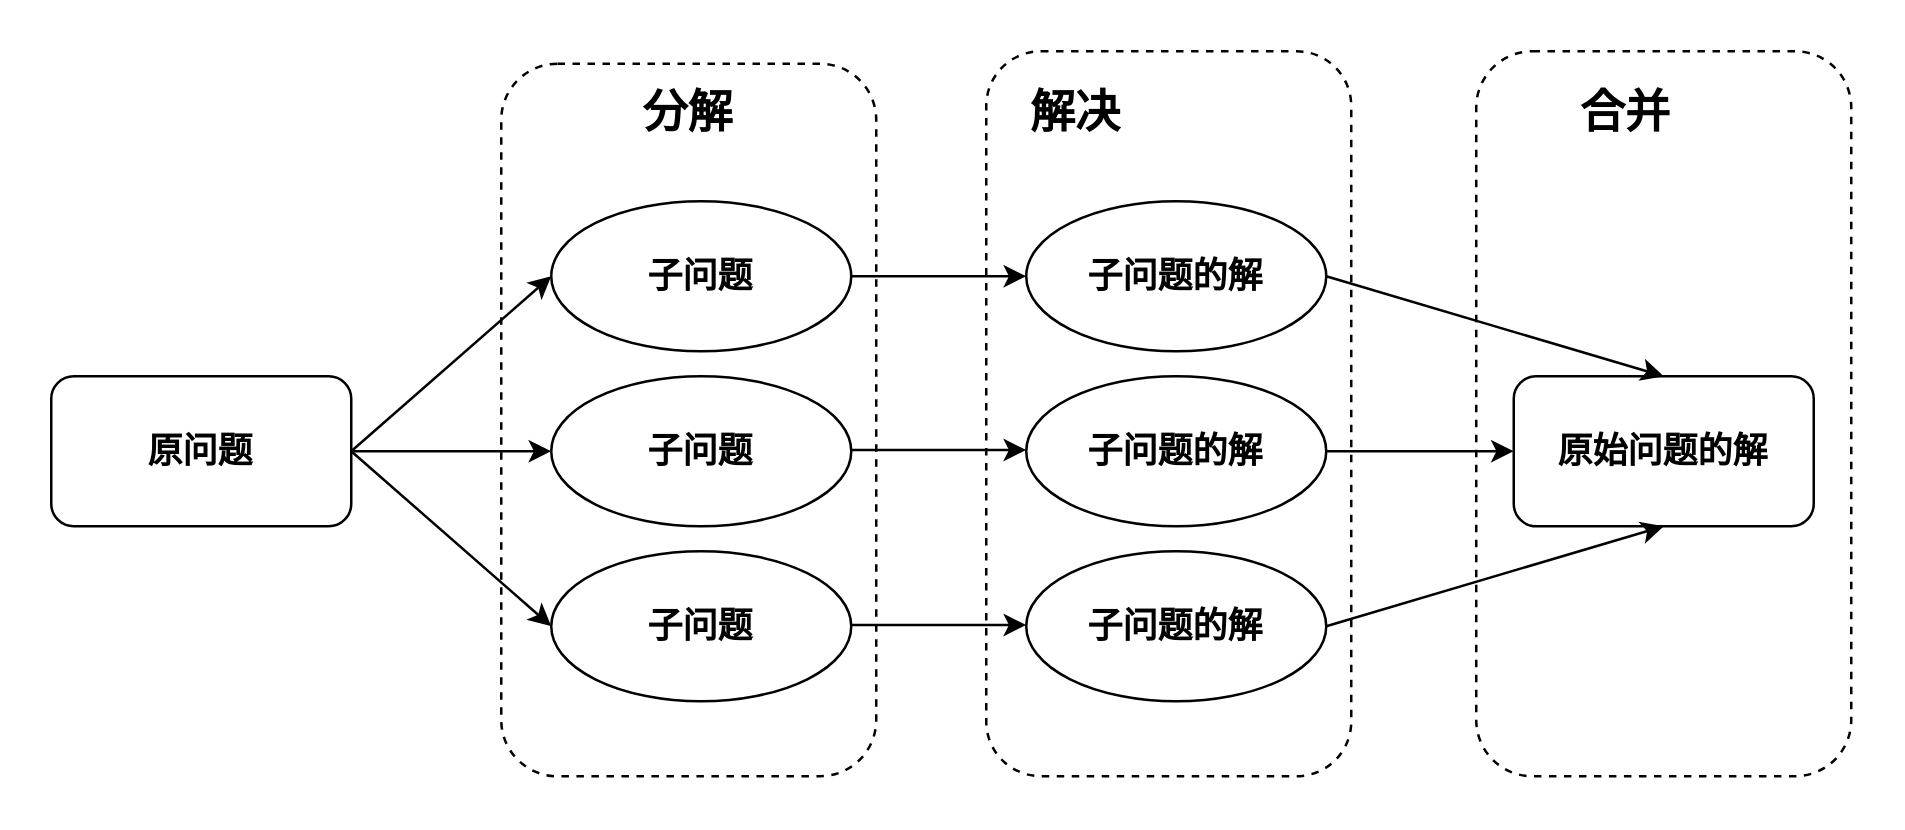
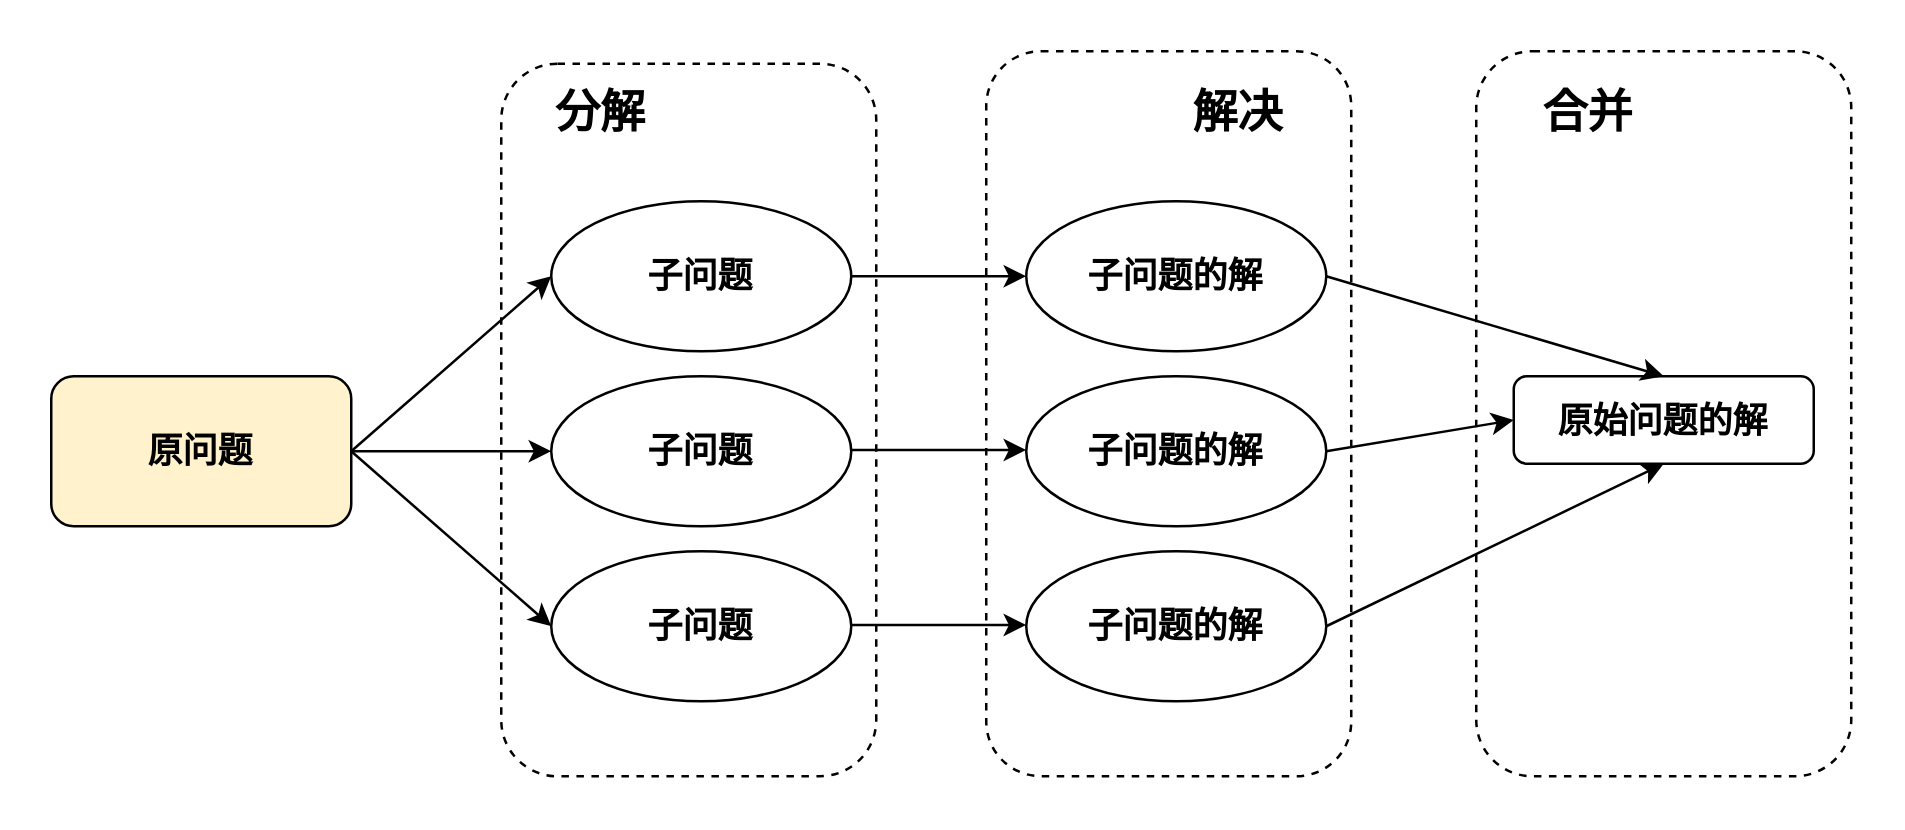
- <mxCell id="10" value="&lt;b&gt;&lt;font style=&quot;font-size: 18px;&quot;&gt;分解&lt;/font&gt;&lt;/b&gt;" style="text;html=1;strokeColor=none;fillColor=none;align=center;verticalAlign=middle;whiteSpace=wrap;rounded=0;" vertex="1" parent="1"><mxGeometry x="245" y="30" width="60" height="30" as="geometry" /></mxCell>
+ <mxCell id="10" value="&lt;b&gt;&lt;font style=&quot;font-size: 18px;&quot;&gt;分解&lt;/font&gt;&lt;/b&gt;" style="text;html=1;strokeColor=none;fillColor=none;align=center;verticalAlign=middle;whiteSpace=wrap;rounded=0;" vertex="1" parent="1"><mxGeometry x="210" y="30" width="60" height="30" as="geometry" /></mxCell>
- <mxCell id="18" value="&lt;b&gt;&lt;font style=&quot;font-size: 18px;&quot;&gt;解决&lt;/font&gt;&lt;/b&gt;" style="text;html=1;strokeColor=none;fillColor=none;align=center;verticalAlign=middle;whiteSpace=wrap;rounded=0;" vertex="1" parent="1"><mxGeometry x="400" y="30" width="60" height="30" as="geometry" /></mxCell>
+ <mxCell id="18" value="&lt;b&gt;&lt;font style=&quot;font-size: 18px;&quot;&gt;解决&lt;/font&gt;&lt;/b&gt;" style="text;html=1;strokeColor=none;fillColor=none;align=center;verticalAlign=middle;whiteSpace=wrap;rounded=0;" vertex="1" parent="1"><mxGeometry x="465" y="30" width="60" height="30" as="geometry" /></mxCell>
- <mxCell id="24" value="&lt;b&gt;&lt;font style=&quot;font-size: 18px;&quot;&gt;合并&lt;/font&gt;&lt;/b&gt;" style="text;html=1;strokeColor=none;fillColor=none;align=center;verticalAlign=middle;whiteSpace=wrap;rounded=0;" vertex="1" parent="1"><mxGeometry x="620" y="30" width="60" height="30" as="geometry" /></mxCell>
+ <mxCell id="24" value="&lt;b&gt;&lt;font style=&quot;font-size: 18px;&quot;&gt;合并&lt;/font&gt;&lt;/b&gt;" style="text;html=1;strokeColor=none;fillColor=none;align=center;verticalAlign=middle;whiteSpace=wrap;rounded=0;" vertex="1" parent="1"><mxGeometry x="605" y="30" width="60" height="30" as="geometry" /></mxCell>
- <mxCell id="2" value="&lt;b&gt;&lt;font style=&quot;font-size: 14px;&quot;&gt;原问题&lt;/font&gt;&lt;/b&gt;" style="rounded=1;whiteSpace=wrap;html=1;" vertex="1" parent="1"><mxGeometry x="20" y="150" width="120" height="60" as="geometry" /></mxCell>
+ <mxCell id="2" value="&lt;b&gt;&lt;font style=&quot;font-size: 14px;&quot;&gt;原问题&lt;/font&gt;&lt;/b&gt;" style="rounded=1;whiteSpace=wrap;html=1;fillColor=#fff2cc;" vertex="1" parent="1"><mxGeometry x="20" y="150" width="120" height="60" as="geometry" /></mxCell>
- <mxCell id="20" value="&lt;font style=&quot;font-size: 14px;&quot;&gt;&lt;b&gt;原始问题的解&lt;/b&gt;&lt;/font&gt;" style="rounded=1;whiteSpace=wrap;html=1;" vertex="1" parent="1"><mxGeometry x="605" y="150" width="120" height="60" as="geometry" /></mxCell>
+ <mxCell id="20" value="&lt;font style=&quot;font-size: 14px;&quot;&gt;&lt;b&gt;原始问题的解&lt;/b&gt;&lt;/font&gt;" style="rounded=1;whiteSpace=wrap;html=1;" vertex="1" parent="1"><mxGeometry x="605" y="150" width="120" height="35" as="geometry" /></mxCell>
